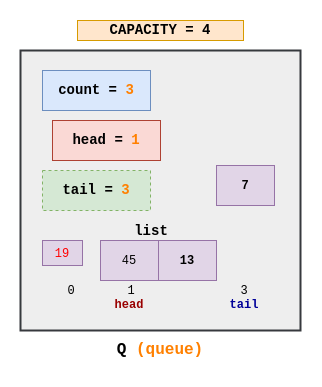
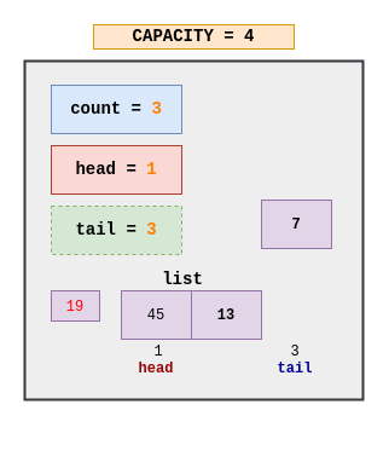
- <mxCell id="6" value="&lt;font style=&quot;font-size: 14px;&quot; face=&quot;Courier New&quot;&gt;&lt;b&gt;head = &lt;font color=&quot;#ff8000&quot;&gt;1&lt;/font&gt;&lt;/b&gt;&lt;/font&gt;" style="rounded=0;whiteSpace=wrap;html=1;fillColor=#fad9d5;strokeColor=#ae4132;container=0;" parent="2" vertex="1"><mxGeometry x="32" y="100" width="108" height="40" as="geometry" /></mxCell>
+ <mxCell id="6" value="&lt;font style=&quot;font-size: 14px;&quot; face=&quot;Courier New&quot;&gt;&lt;b&gt;head = &lt;font color=&quot;#ff8000&quot;&gt;1&lt;/font&gt;&lt;/b&gt;&lt;/font&gt;" style="rounded=0;whiteSpace=wrap;html=1;fillColor=#fad9d5;strokeColor=#ae4132;container=0;" parent="2" vertex="1"><mxGeometry x="22" y="100" width="108" height="40" as="geometry" /></mxCell>
- <mxCell id="10" value="&lt;font face=&quot;Courier New&quot;&gt;0&lt;/font&gt;" style="text;html=1;align=center;verticalAlign=middle;whiteSpace=wrap;rounded=0;container=0;" parent="2" vertex="1"><mxGeometry x="41" y="260" width="20" height="20" as="geometry" /></mxCell>
- <mxCell id="3" value="&lt;font style=&quot;font-size: 16px;&quot; face=&quot;Courier New&quot;&gt;&lt;b&gt;Q &lt;font color=&quot;#ff8000&quot;&gt;(&lt;/font&gt;&lt;/b&gt;&lt;/font&gt;&lt;font color=&quot;#ff8000&quot;&gt;&lt;b style=&quot;font-family: &amp;quot;Courier New&amp;quot;; font-size: 16px;&quot;&gt;queue&lt;/b&gt;&lt;font style=&quot;font-size: 16px;&quot; face=&quot;Courier New&quot;&gt;&lt;b&gt;)&lt;/b&gt;&lt;/font&gt;&lt;/font&gt;" style="text;html=1;align=center;verticalAlign=middle;whiteSpace=wrap;rounded=0;container=0;" parent="2" vertex="1"><mxGeometry x="95" y="315" width="90" height="30" as="geometry" /></mxCell>
